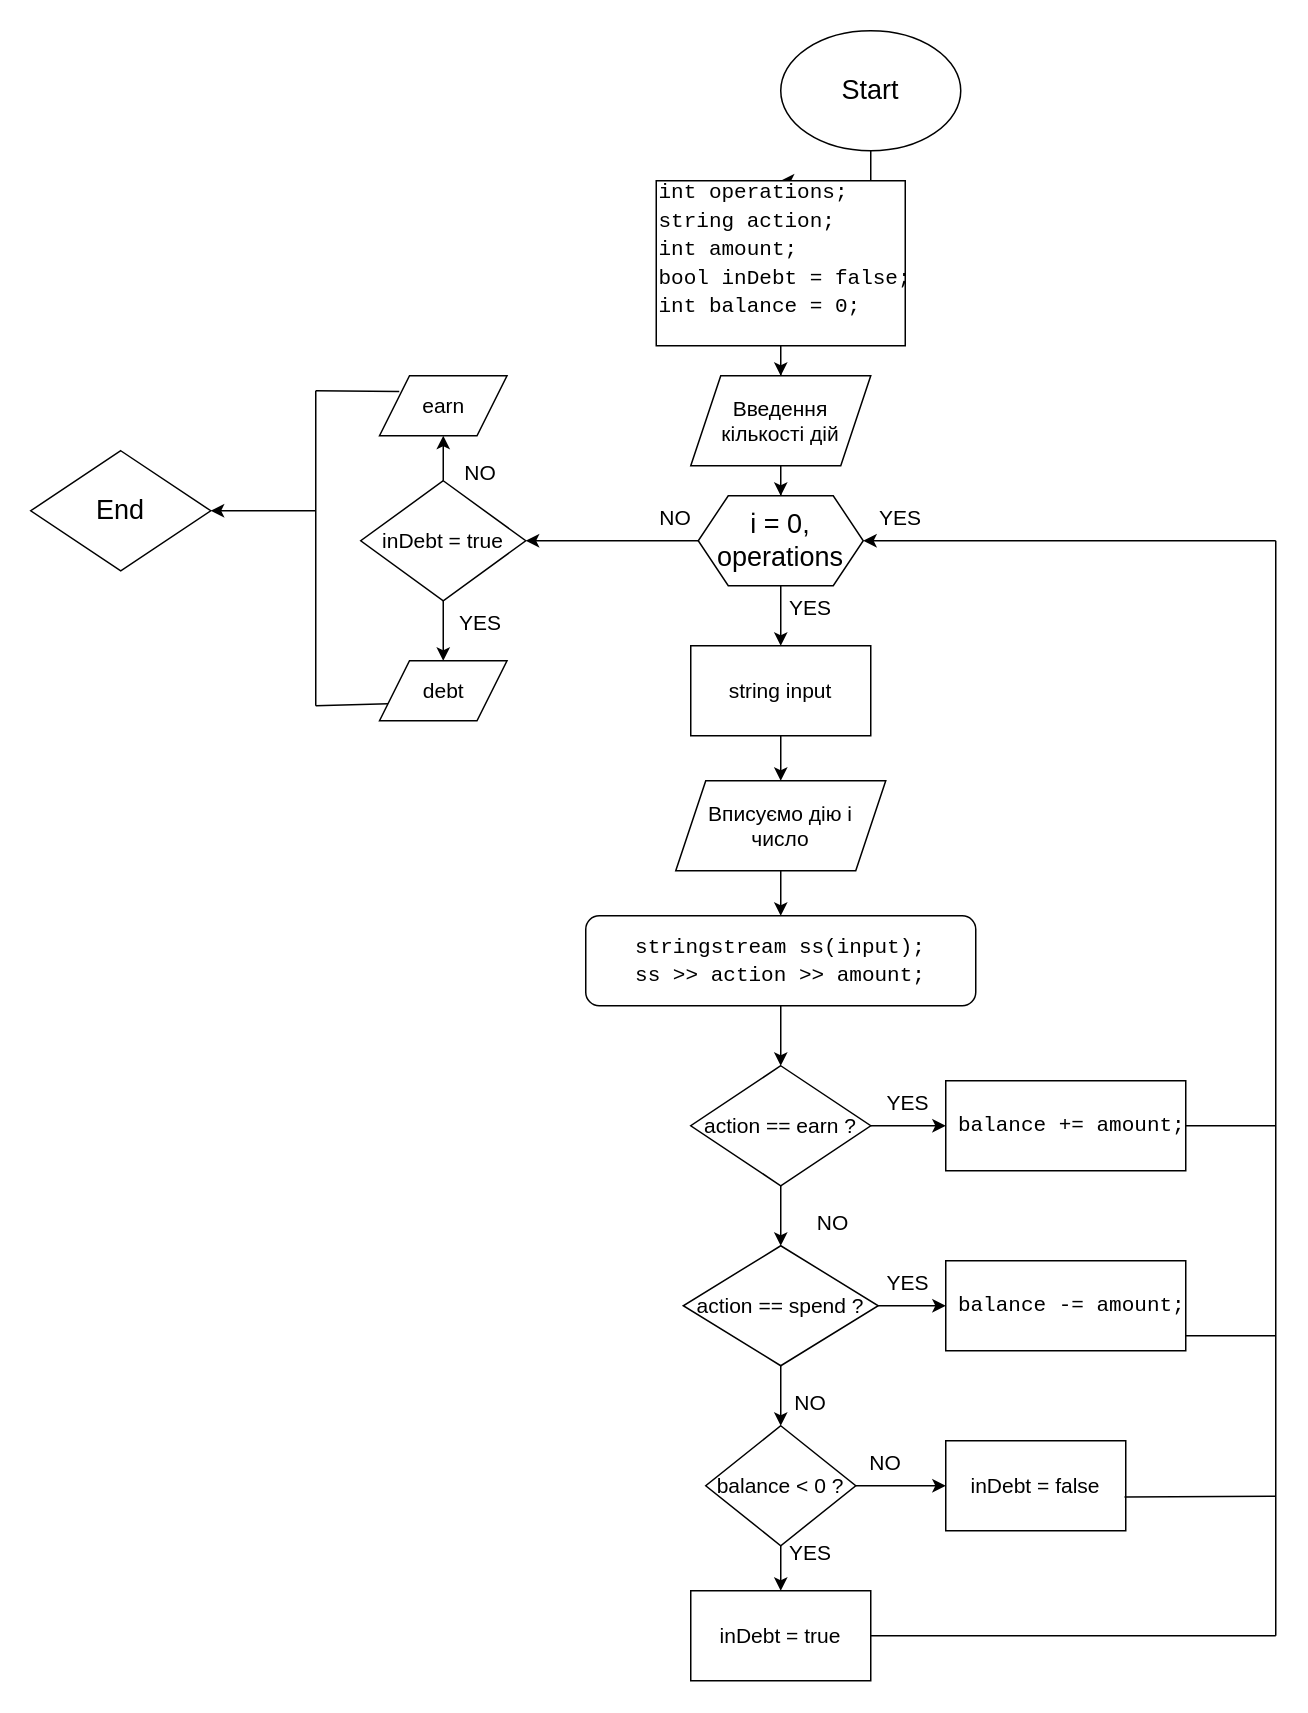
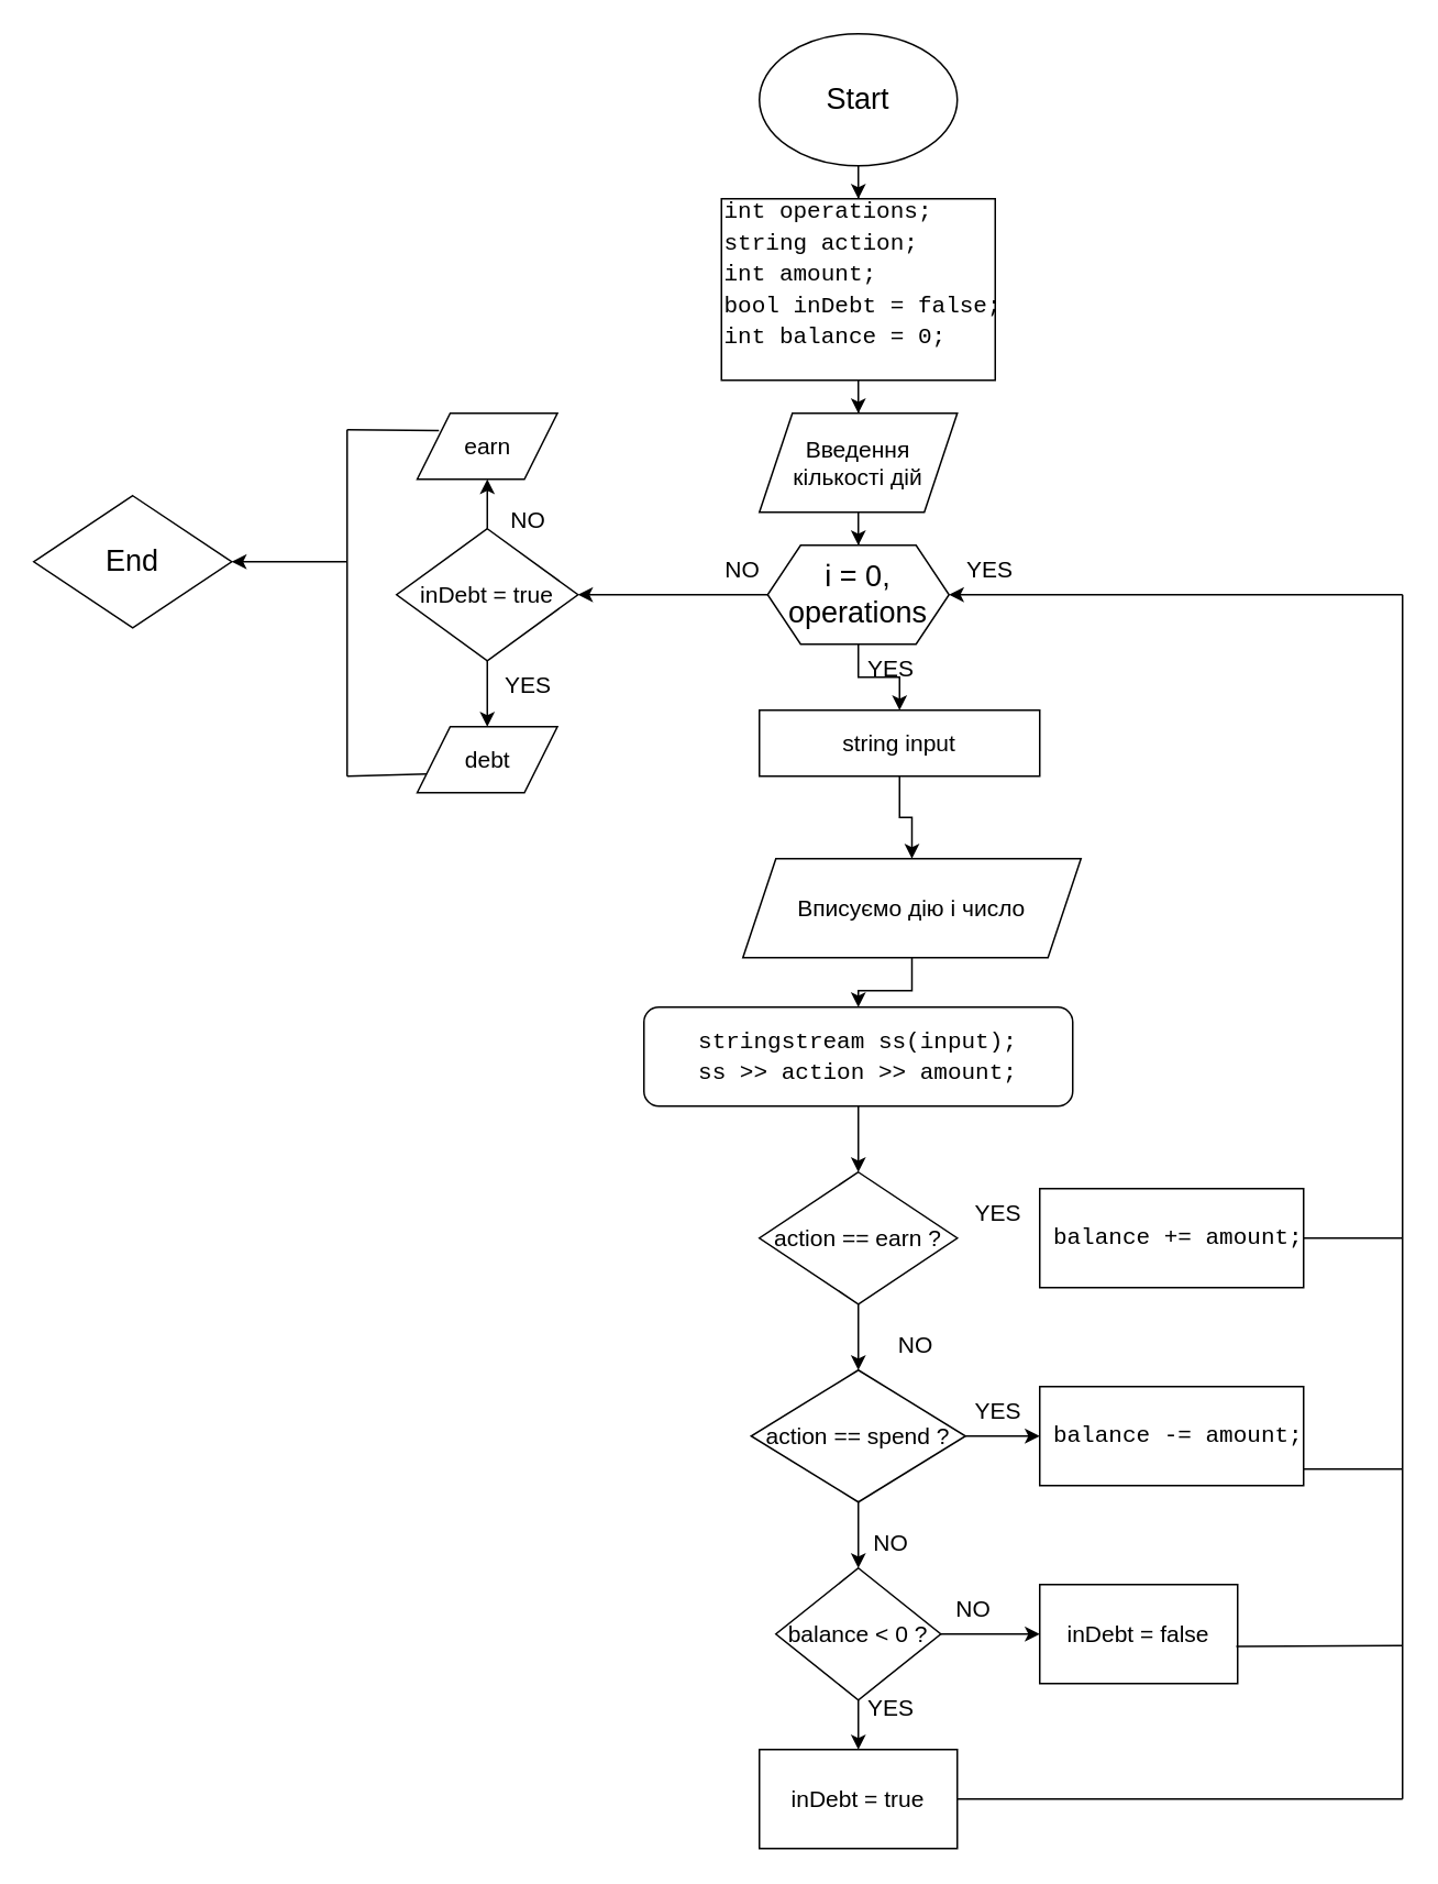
- <mxCell id="3" value="&lt;font style=&quot;font-size: 18px;&quot;&gt;Start&lt;/font&gt;" style="ellipse;whiteSpace=wrap;html=1;" vertex="1" parent="1"><mxGeometry x="520" y="20" width="120" height="80" as="geometry" /></mxCell>
+ <mxCell id="3" value="&lt;font style=&quot;font-size: 18px;&quot;&gt;Start&lt;/font&gt;" style="ellipse;whiteSpace=wrap;html=1;" vertex="1" parent="1"><mxGeometry x="460" y="20" width="120" height="80" as="geometry" /></mxCell>
- <mxCell id="10" value="&lt;font style=&quot;font-size: 14px;&quot;&gt;string input&lt;/font&gt;" style="rounded=0;whiteSpace=wrap;html=1;" vertex="1" parent="1"><mxGeometry x="460" y="430" width="120" height="60" as="geometry" /></mxCell>
+ <mxCell id="10" value="&lt;font style=&quot;font-size: 14px;&quot;&gt;string input&lt;/font&gt;" style="rounded=0;whiteSpace=wrap;html=1;" vertex="1" parent="1"><mxGeometry x="460" y="430" width="170" height="40" as="geometry" /></mxCell>
- <mxCell id="12" value="&lt;font style=&quot;font-size: 14px;&quot;&gt;Вписуємо дію і число&lt;/font&gt;" style="shape=parallelogram;perimeter=parallelogramPerimeter;whiteSpace=wrap;html=1;fixedSize=1;" vertex="1" parent="1"><mxGeometry x="450" y="520" width="140" height="60" as="geometry" /></mxCell>
+ <mxCell id="12" value="&lt;font style=&quot;font-size: 14px;&quot;&gt;Вписуємо дію і число&lt;/font&gt;" style="shape=parallelogram;perimeter=parallelogramPerimeter;whiteSpace=wrap;html=1;fixedSize=1;" vertex="1" parent="1"><mxGeometry x="450" y="520" width="205" height="60" as="geometry" /></mxCell>
- <mxCell id="15" value="" style="edgeStyle=orthogonalEdgeStyle;rounded=0;orthogonalLoop=1;jettySize=auto;html=1;" edge="1" parent="1" source="17" target="20"><mxGeometry relative="1" as="geometry" /></mxCell>
